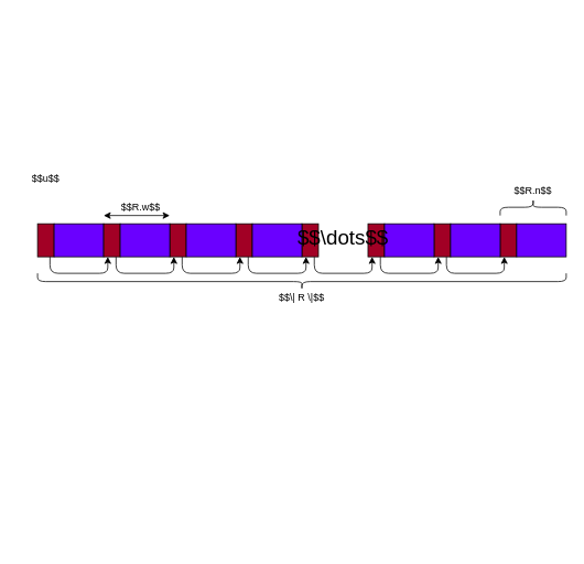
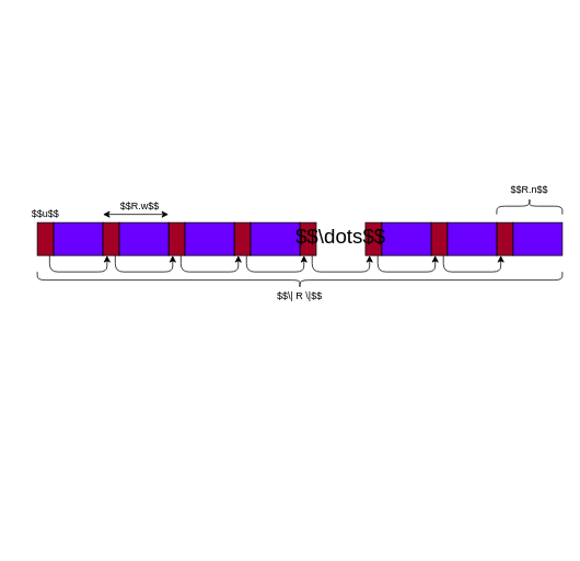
- <mxCell id="17" value="$$u$$" style="text;html=1;strokeColor=none;fillColor=none;align=center;verticalAlign=middle;whiteSpace=wrap;rounded=0;" parent="1" vertex="1"><mxGeometry x="20" y="205" width="70" height="20" as="geometry" /></mxCell>
+ <mxCell id="17" value="$$u$$" style="text;html=1;strokeColor=none;fillColor=none;align=center;verticalAlign=middle;whiteSpace=wrap;rounded=0;" parent="1" vertex="1"><mxGeometry x="20" y="250" width="70" height="20" as="geometry" /></mxCell>
